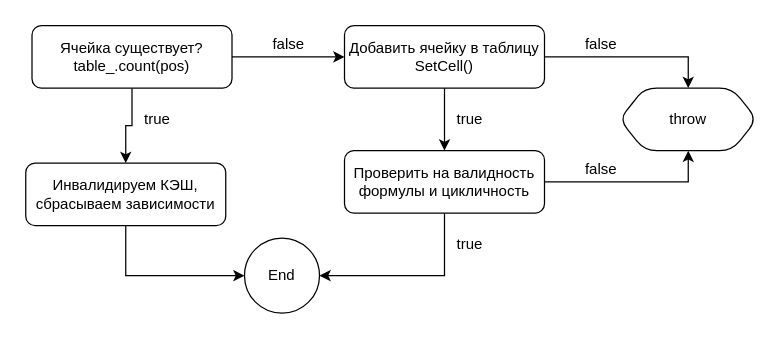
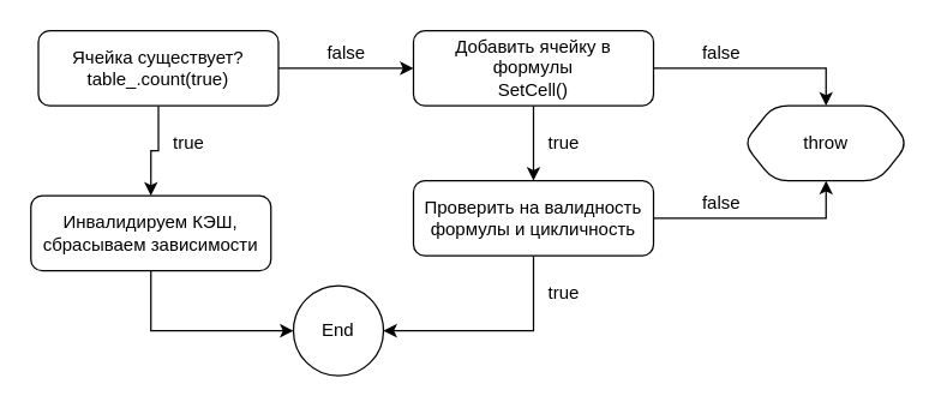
- <mxCell id="4" value="Ячейка существует?&lt;br&gt;table_.count(pos)" style="rounded=1;whiteSpace=wrap;html=1;fontSize=12;glass=0;strokeWidth=1;shadow=0;" parent="1" vertex="1"><mxGeometry x="25" y="20" width="160" height="50" as="geometry" /></mxCell>
+ <mxCell id="4" value="Ячейка существует?&lt;br&gt;table_.count(true)" style="rounded=1;whiteSpace=wrap;html=1;fontSize=12;glass=0;strokeWidth=1;shadow=0;" parent="1" vertex="1"><mxGeometry x="25" y="20" width="160" height="50" as="geometry" /></mxCell>
- <mxCell id="8" value="Добавить ячейку в таблицу&lt;br style=&quot;border-color: var(--border-color);&quot;&gt;SetCell()" style="whiteSpace=wrap;html=1;rounded=1;glass=0;strokeWidth=1;shadow=0;" vertex="1" parent="1"><mxGeometry x="275" y="20" width="160" height="50" as="geometry" /></mxCell>
+ <mxCell id="8" value="Добавить ячейку в формулы&lt;br style=&quot;border-color: var(--border-color);&quot;&gt;SetCell()" style="whiteSpace=wrap;html=1;rounded=1;glass=0;strokeWidth=1;shadow=0;" vertex="1" parent="1"><mxGeometry x="275" y="20" width="160" height="50" as="geometry" /></mxCell>
